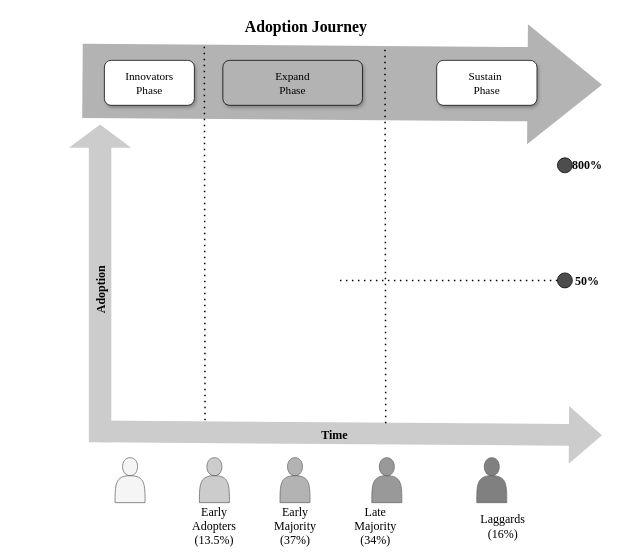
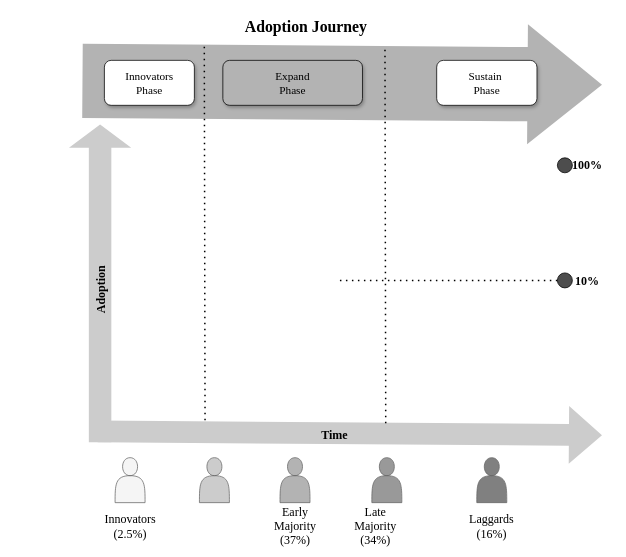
- <mxCell id="21" value="&lt;span style=&quot;font-size: 16px;&quot;&gt;800%&lt;/span&gt;" style="text;html=1;align=center;verticalAlign=middle;whiteSpace=wrap;rounded=0;fontFamily=Architects Daughter;fontSource=https%3A%2F%2Ffonts.googleapis.com%2Fcss%3Ffamily%3DArchitects%2BDaughter;fontStyle=1" vertex="1" parent="1"><mxGeometry x="753" y="200" width="60" height="40" as="geometry" /></mxCell>
+ <mxCell id="21" value="&lt;span style=&quot;font-size: 16px;&quot;&gt;100%&lt;/span&gt;" style="text;html=1;align=center;verticalAlign=middle;whiteSpace=wrap;rounded=0;fontFamily=Architects Daughter;fontSource=https%3A%2F%2Ffonts.googleapis.com%2Fcss%3Ffamily%3DArchitects%2BDaughter;fontStyle=1" vertex="1" parent="1"><mxGeometry x="753" y="200" width="60" height="40" as="geometry" /></mxCell>
- <mxCell id="20" value="&lt;span style=&quot;font-size: 16px;&quot;&gt;50%&lt;/span&gt;" style="text;html=1;align=center;verticalAlign=middle;whiteSpace=wrap;rounded=0;fontFamily=Architects Daughter;fontSource=https%3A%2F%2Ffonts.googleapis.com%2Fcss%3Ffamily%3DArchitects%2BDaughter;fontStyle=1" vertex="1" parent="1"><mxGeometry x="753" y="353.55" width="60" height="40" as="geometry" /></mxCell>
+ <mxCell id="20" value="&lt;span style=&quot;font-size: 16px;&quot;&gt;10%&lt;/span&gt;" style="text;html=1;align=center;verticalAlign=middle;whiteSpace=wrap;rounded=0;fontFamily=Architects Daughter;fontSource=https%3A%2F%2Ffonts.googleapis.com%2Fcss%3Ffamily%3DArchitects%2BDaughter;fontStyle=1" vertex="1" parent="1"><mxGeometry x="753" y="353.55" width="60" height="40" as="geometry" /></mxCell>
+ <mxCell id="3" value="&lt;font style=&quot;font-size: 16px;&quot;&gt;Innovators&lt;/font&gt;&lt;div&gt;&lt;font style=&quot;font-size: 16px;&quot;&gt;(2.5%)&lt;/font&gt;&lt;/div&gt;" style="text;html=1;align=center;verticalAlign=middle;whiteSpace=wrap;rounded=0;fontFamily=Architects Daughter;fontSource=https%3A%2F%2Ffonts.googleapis.com%2Fcss%3Ffamily%3DArchitects%2BDaughter;" vertex="1" parent="1"><mxGeometry x="130.5" y="681" width="85" height="40" as="geometry" /></mxCell>
- <mxCell id="6" value="&lt;font style=&quot;font-size: 16px;&quot;&gt;Early Adopters&lt;/font&gt;&lt;div&gt;&lt;font style=&quot;font-size: 16px;&quot;&gt;(13.5%)&lt;/font&gt;&lt;/div&gt;" style="text;html=1;align=center;verticalAlign=middle;whiteSpace=wrap;rounded=0;fontFamily=Architects Daughter;fontSource=https%3A%2F%2Ffonts.googleapis.com%2Fcss%3Ffamily%3DArchitects%2BDaughter;" vertex="1" parent="1"><mxGeometry x="243" y="681" width="85" height="40" as="geometry" /></mxCell>
- <mxCell id="12" value="&lt;font style=&quot;font-size: 16px;&quot;&gt;Laggards&lt;/font&gt;&lt;div&gt;&lt;font style=&quot;font-size: 16px;&quot;&gt;(16%)&lt;/font&gt;&lt;/div&gt;" style="text;html=1;align=center;verticalAlign=middle;whiteSpace=wrap;rounded=0;fontFamily=Architects Daughter;fontSource=https%3A%2F%2Ffonts.googleapis.com%2Fcss%3Ffamily%3DArchitects%2BDaughter;" vertex="1" parent="1"><mxGeometry x="628" y="681" width="85" height="40" as="geometry" /></mxCell>
+ <mxCell id="12" value="&lt;font style=&quot;font-size: 16px;&quot;&gt;Laggards&lt;/font&gt;&lt;div&gt;&lt;font style=&quot;font-size: 16px;&quot;&gt;(16%)&lt;/font&gt;&lt;/div&gt;" style="text;html=1;align=center;verticalAlign=middle;whiteSpace=wrap;rounded=0;fontFamily=Architects Daughter;fontSource=https%3A%2F%2Ffonts.googleapis.com%2Fcss%3Ffamily%3DArchitects%2BDaughter;" vertex="1" parent="1"><mxGeometry x="613" y="681" width="85" height="40" as="geometry" /></mxCell>
